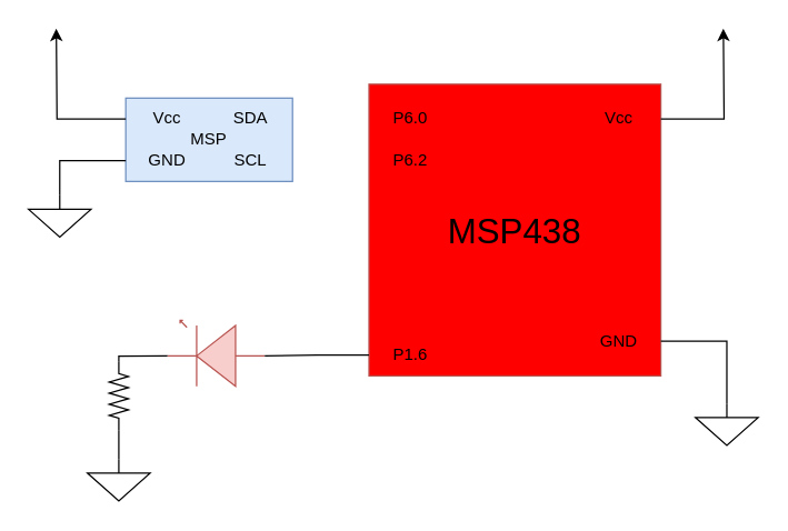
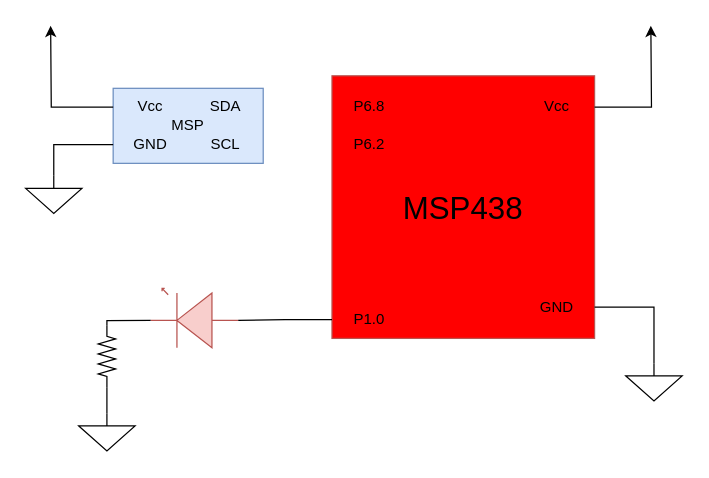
- <mxCell id="3" value="P6.0" style="text;html=1;align=center;verticalAlign=middle;whiteSpace=wrap;rounded=0;" vertex="1" parent="1"><mxGeometry x="265" y="70" width="60" height="30" as="geometry" /></mxCell>
+ <mxCell id="3" value="P6.8" style="text;html=1;align=center;verticalAlign=middle;whiteSpace=wrap;rounded=0;" vertex="1" parent="1"><mxGeometry x="265" y="70" width="60" height="30" as="geometry" /></mxCell>
- <mxCell id="18" value="P1.6" style="text;html=1;align=center;verticalAlign=middle;whiteSpace=wrap;rounded=0;" vertex="1" parent="1"><mxGeometry x="265" y="240" width="60" height="30" as="geometry" /></mxCell>
+ <mxCell id="18" value="P1.0" style="text;html=1;align=center;verticalAlign=middle;whiteSpace=wrap;rounded=0;" vertex="1" parent="1"><mxGeometry x="265" y="240" width="60" height="30" as="geometry" /></mxCell>
